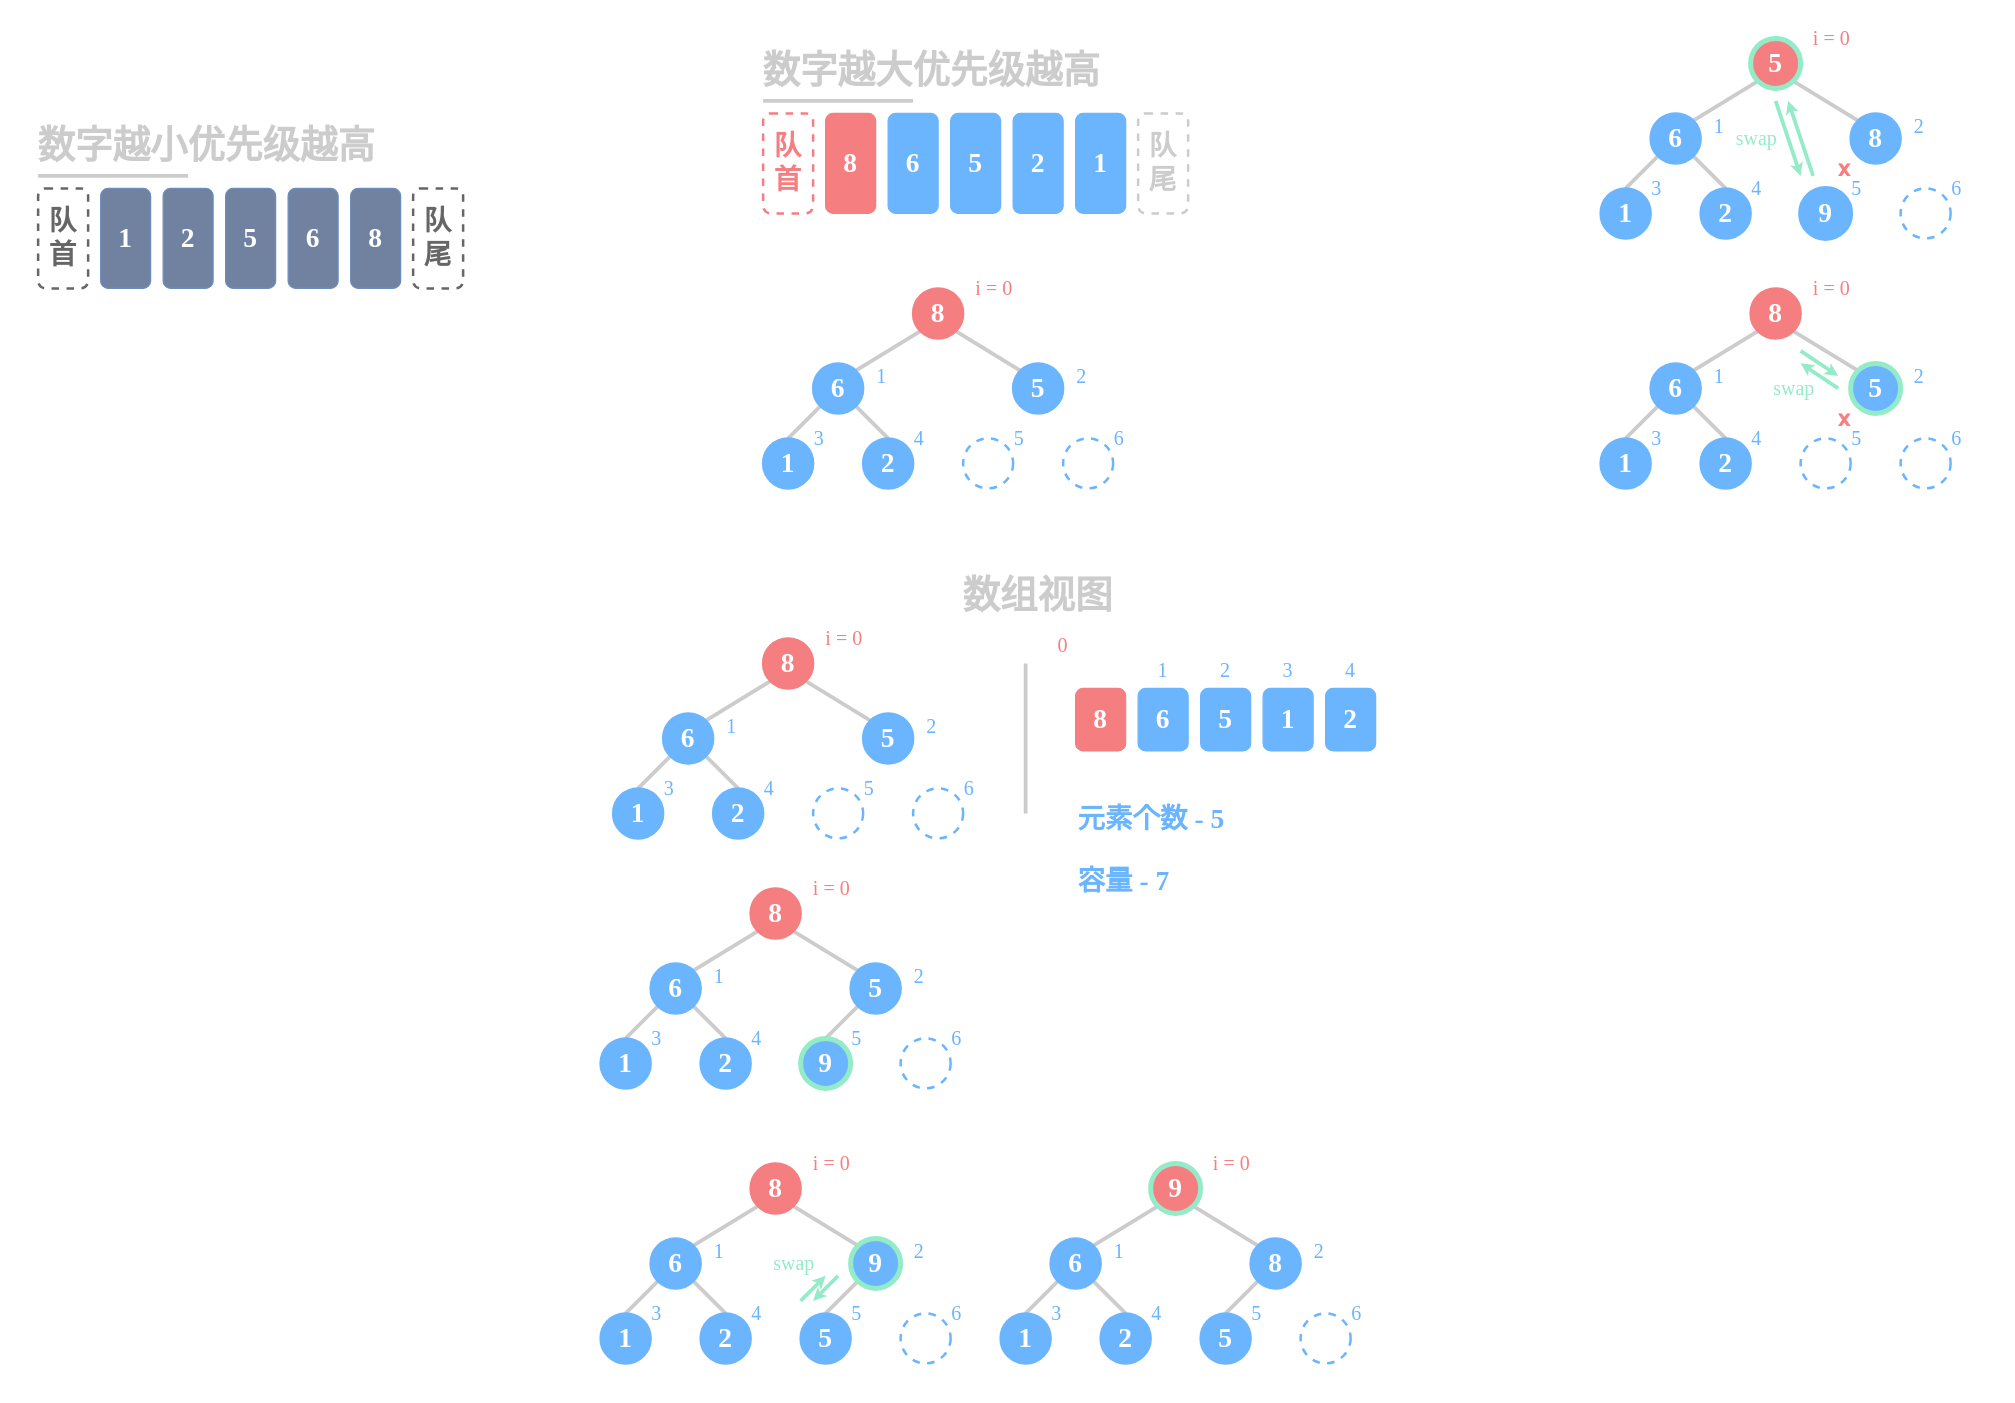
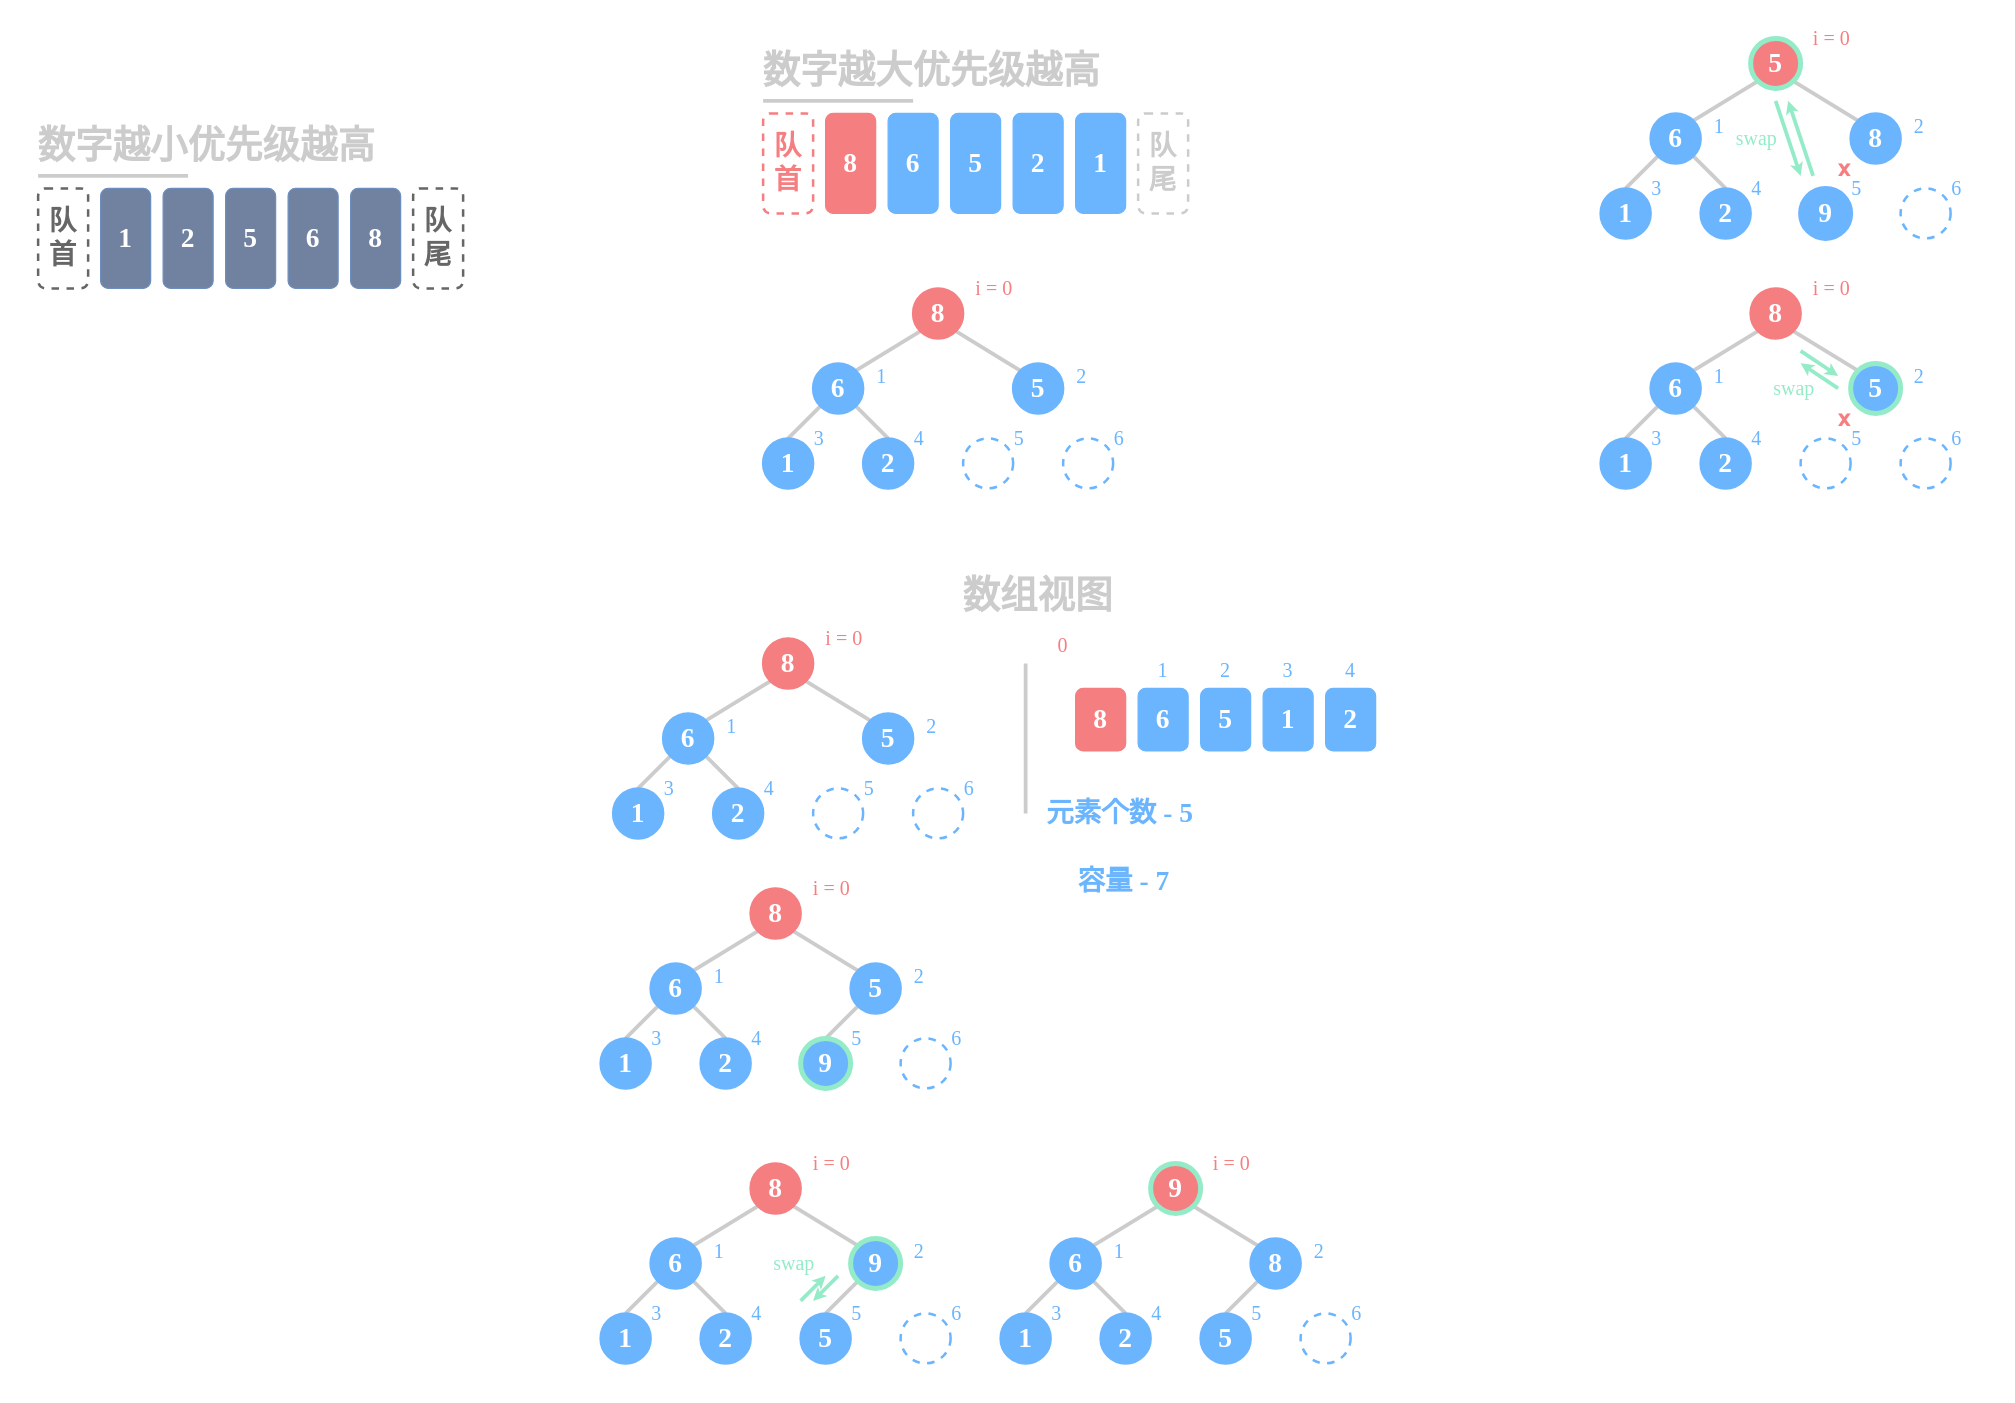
- <mxCell id="70" value="元素个数 - 5" style="text;html=1;strokeColor=none;fillColor=none;align=left;verticalAlign=middle;whiteSpace=wrap;rounded=0;fontFamily=HYYouYuan;fontSize=22;fontColor=#6BB5FF;fontStyle=1" parent="1" vertex="1"><mxGeometry x="860" y="640" width="160" height="30" as="geometry" /></mxCell>
+ <mxCell id="70" value="元素个数 - 5" style="text;html=1;strokeColor=none;fillColor=none;align=left;verticalAlign=middle;whiteSpace=wrap;rounded=0;fontFamily=HYYouYuan;fontSize=22;fontColor=#6BB5FF;fontStyle=1" parent="1" vertex="1"><mxGeometry x="835" y="635" width="160" height="30" as="geometry" /></mxCell>
